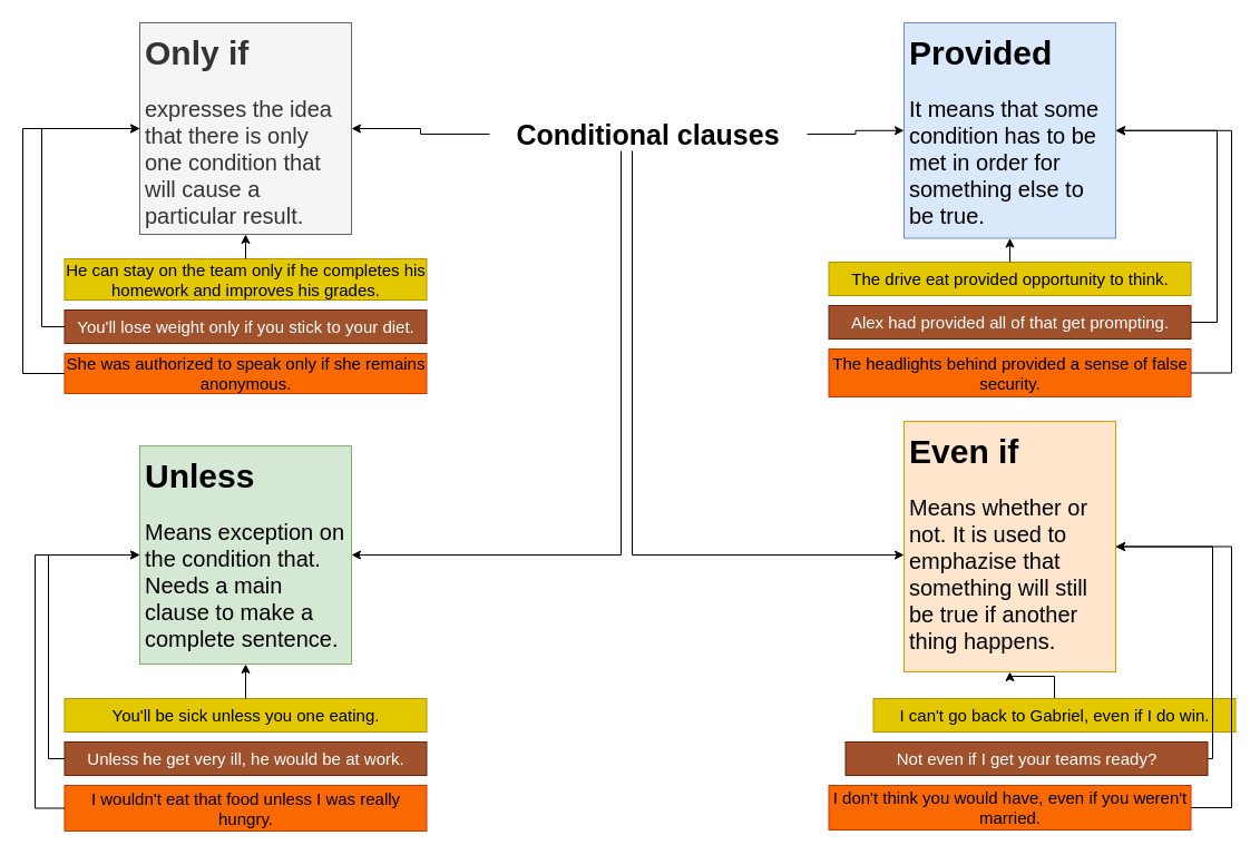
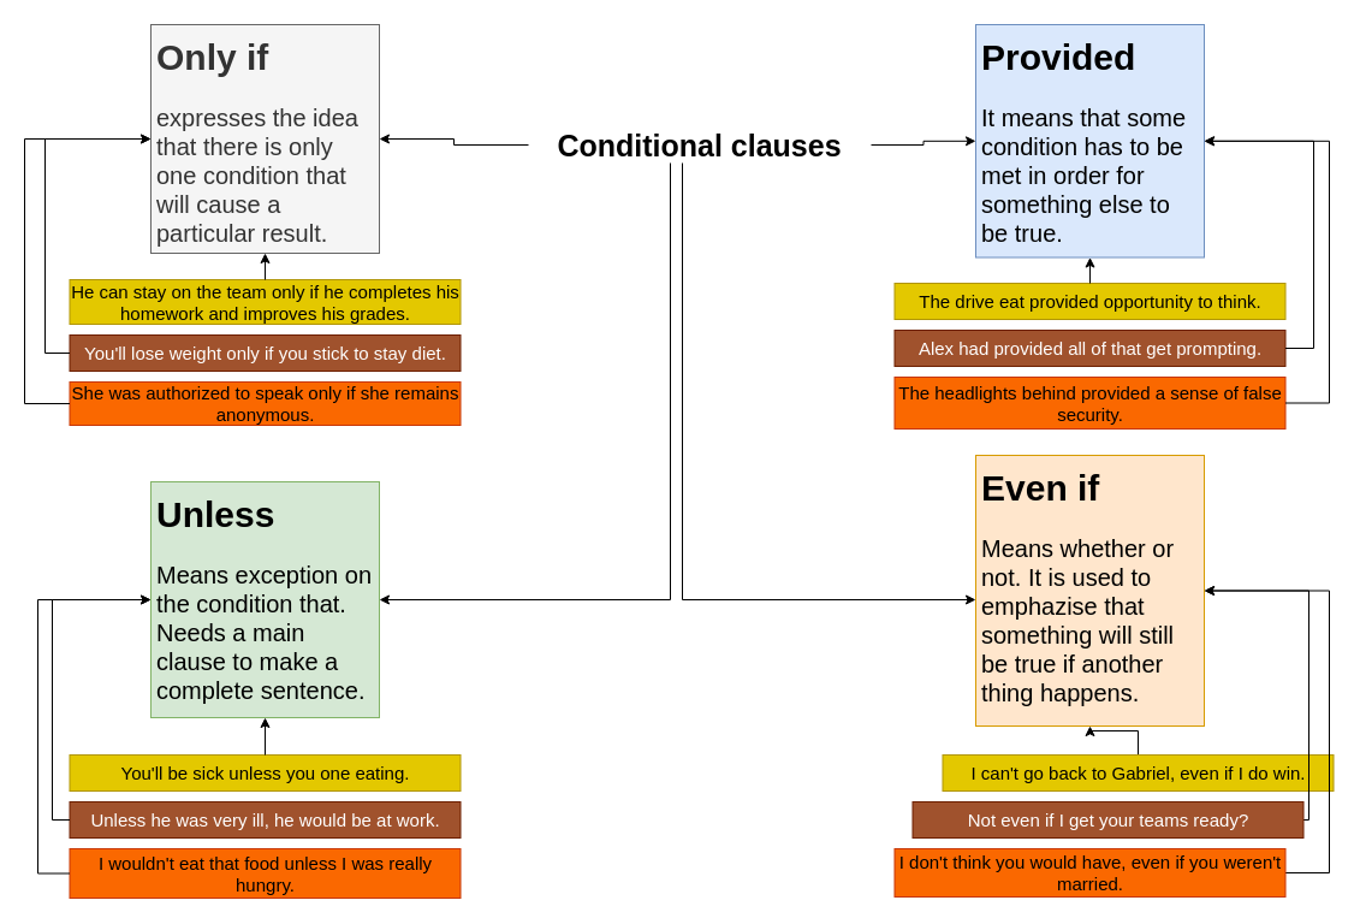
- <mxCell id="24" value="&lt;div&gt;You'll lose weight only if you stick to your diet.&lt;/div&gt;" style="text;html=1;strokeColor=#6D1F00;fillColor=#a0522d;align=center;verticalAlign=middle;whiteSpace=wrap;rounded=0;fontSize=15;fontColor=#ffffff;" vertex="1" parent="21"><mxGeometry y="46" width="325" height="30" as="geometry" /></mxCell>
+ <mxCell id="24" value="&lt;div&gt;You'll lose weight only if you stick to stay diet.&lt;/div&gt;" style="text;html=1;strokeColor=#6D1F00;fillColor=#a0522d;align=center;verticalAlign=middle;whiteSpace=wrap;rounded=0;fontSize=15;fontColor=#ffffff;" vertex="1" parent="21"><mxGeometry y="46" width="325" height="30" as="geometry" /></mxCell>
- <mxCell id="28" value="&lt;div&gt;Unless he get very ill, he would be at work.&lt;/div&gt;" style="text;html=1;strokeColor=#6D1F00;fillColor=#a0522d;align=center;verticalAlign=middle;whiteSpace=wrap;rounded=0;fontSize=15;fontColor=#ffffff;" vertex="1" parent="25"><mxGeometry y="39" width="325" height="30" as="geometry" /></mxCell>
+ <mxCell id="28" value="&lt;div&gt;Unless he was very ill, he would be at work.&lt;/div&gt;" style="text;html=1;strokeColor=#6D1F00;fillColor=#a0522d;align=center;verticalAlign=middle;whiteSpace=wrap;rounded=0;fontSize=15;fontColor=#ffffff;" vertex="1" parent="25"><mxGeometry y="39" width="325" height="30" as="geometry" /></mxCell>
